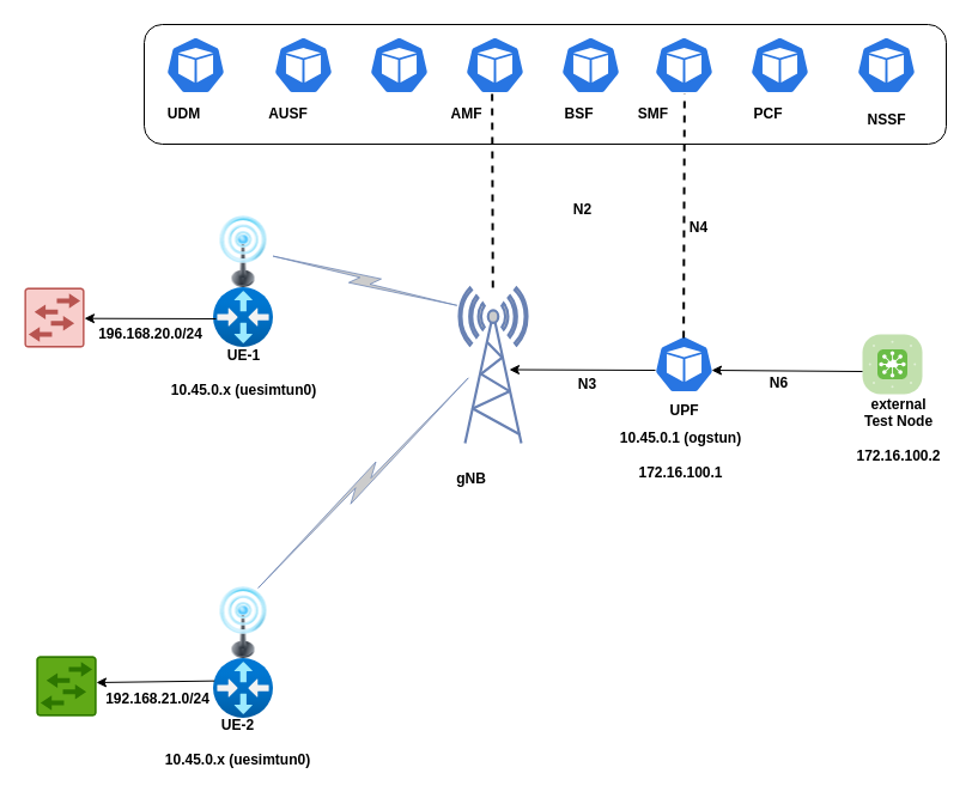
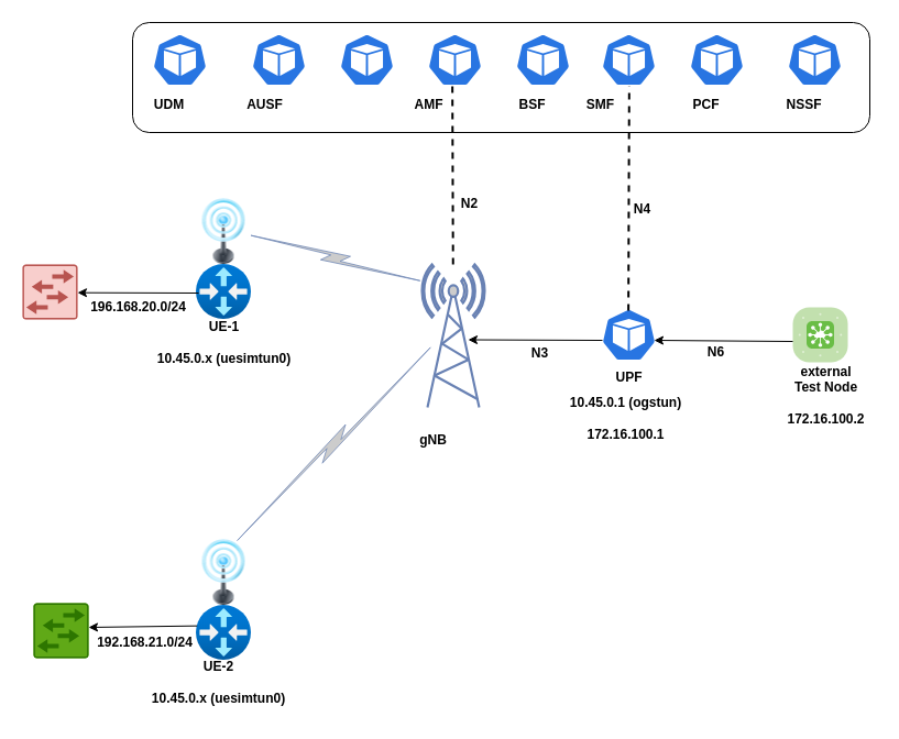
- <mxCell id="44" value="NSSF" style="text;html=1;align=center;verticalAlign=middle;resizable=0;points=[];autosize=1;strokeColor=none;fillColor=none;fontStyle=1" vertex="1" parent="1"><mxGeometry x="710" y="85" width="60" height="30" as="geometry" /></mxCell>
+ <mxCell id="44" value="NSSF" style="text;html=1;align=center;verticalAlign=middle;resizable=0;points=[];autosize=1;strokeColor=none;fillColor=none;fontStyle=1" vertex="1" parent="1"><mxGeometry x="700" y="80" width="60" height="30" as="geometry" /></mxCell>
- <mxCell id="30" value="&lt;b&gt;N2&lt;/b&gt;" style="text;html=1;align=center;verticalAlign=middle;resizable=0;points=[];autosize=1;strokeColor=none;fillColor=none;" parent="1" vertex="1"><mxGeometry x="466" y="160" width="40" height="30" as="geometry" /></mxCell>
+ <mxCell id="30" value="&lt;b&gt;N2&lt;/b&gt;" style="text;html=1;align=center;verticalAlign=middle;resizable=0;points=[];autosize=1;strokeColor=none;fillColor=none;" parent="1" vertex="1"><mxGeometry x="406" y="170" width="40" height="30" as="geometry" /></mxCell>
